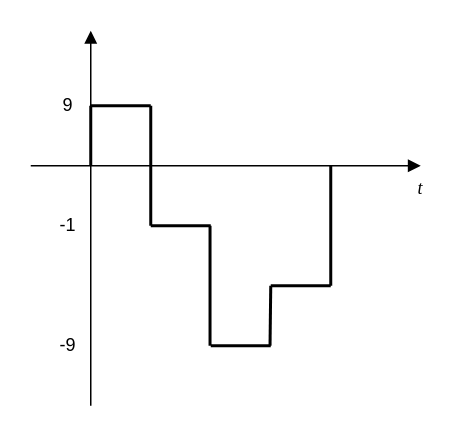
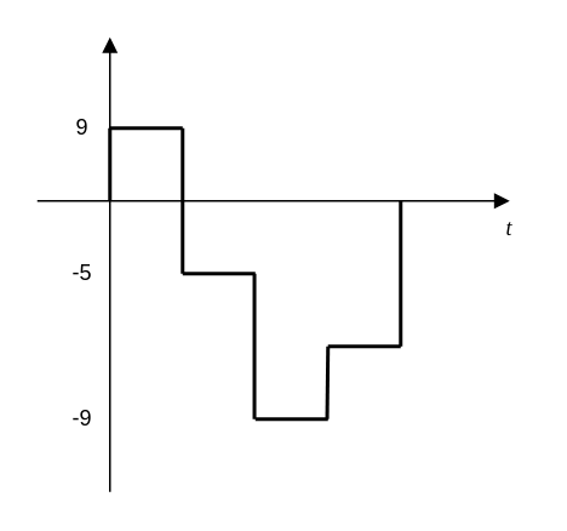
- <mxCell id="15" value="-1" style="text;html=1;strokeColor=none;fillColor=none;align=center;verticalAlign=middle;whiteSpace=wrap;rounded=0;fontColor=#000000;" parent="1" vertex="1"><mxGeometry x="40" y="140" width="10" height="20" as="geometry" /></mxCell>
+ <mxCell id="15" value="-5" style="text;html=1;strokeColor=none;fillColor=none;align=center;verticalAlign=middle;whiteSpace=wrap;rounded=0;fontColor=#000000;" parent="1" vertex="1"><mxGeometry x="40" y="140" width="10" height="20" as="geometry" /></mxCell>
